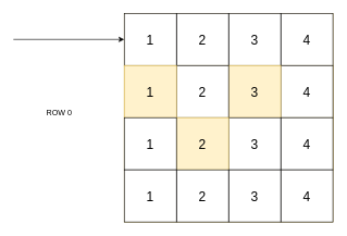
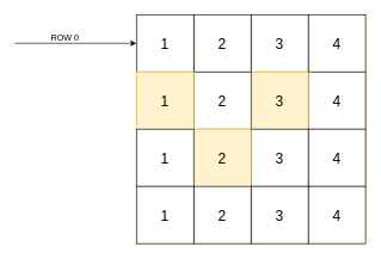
- <mxCell id="24" value="ROW 0" style="text;html=1;align=center;verticalAlign=middle;resizable=0;points=[];autosize=1;strokeColor=none;fillColor=none;" parent="1" vertex="1"><mxGeometry x="60" y="158" width="60" height="30" as="geometry" /></mxCell>
+ <mxCell id="24" value="ROW 0" style="text;html=1;align=center;verticalAlign=middle;resizable=0;points=[];autosize=1;strokeColor=none;fillColor=none;" parent="1" vertex="1"><mxGeometry x="60" y="38" width="60" height="30" as="geometry" /></mxCell>
